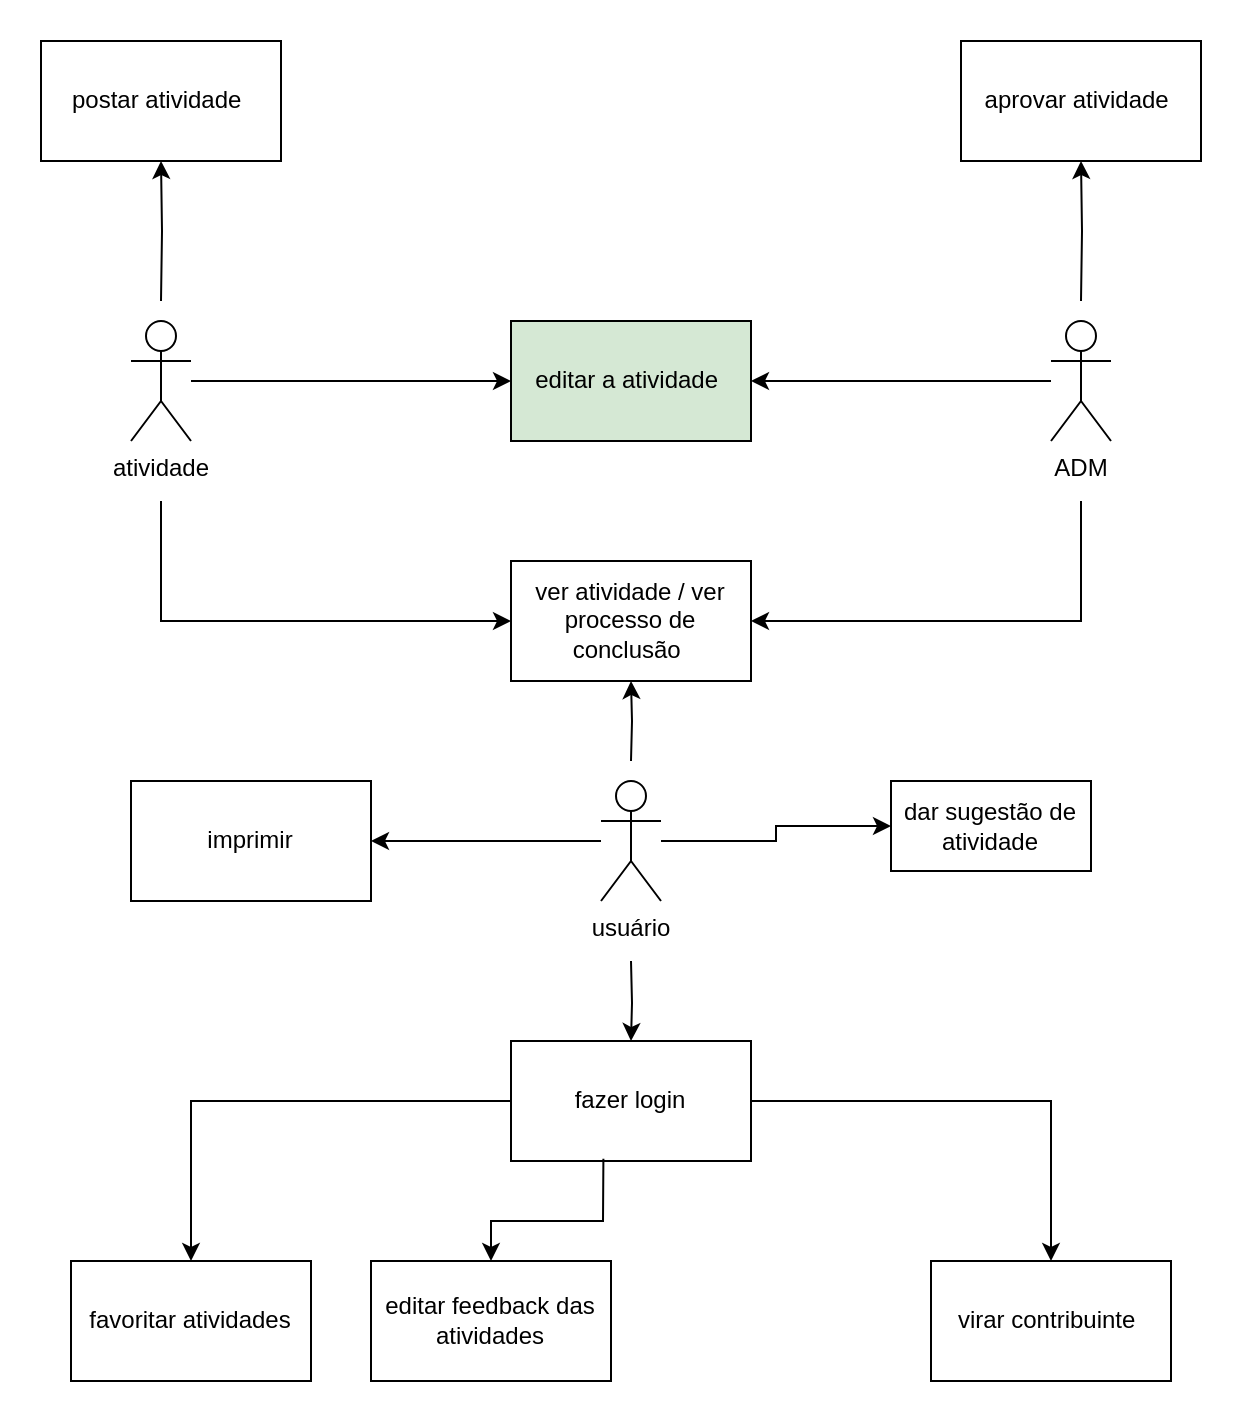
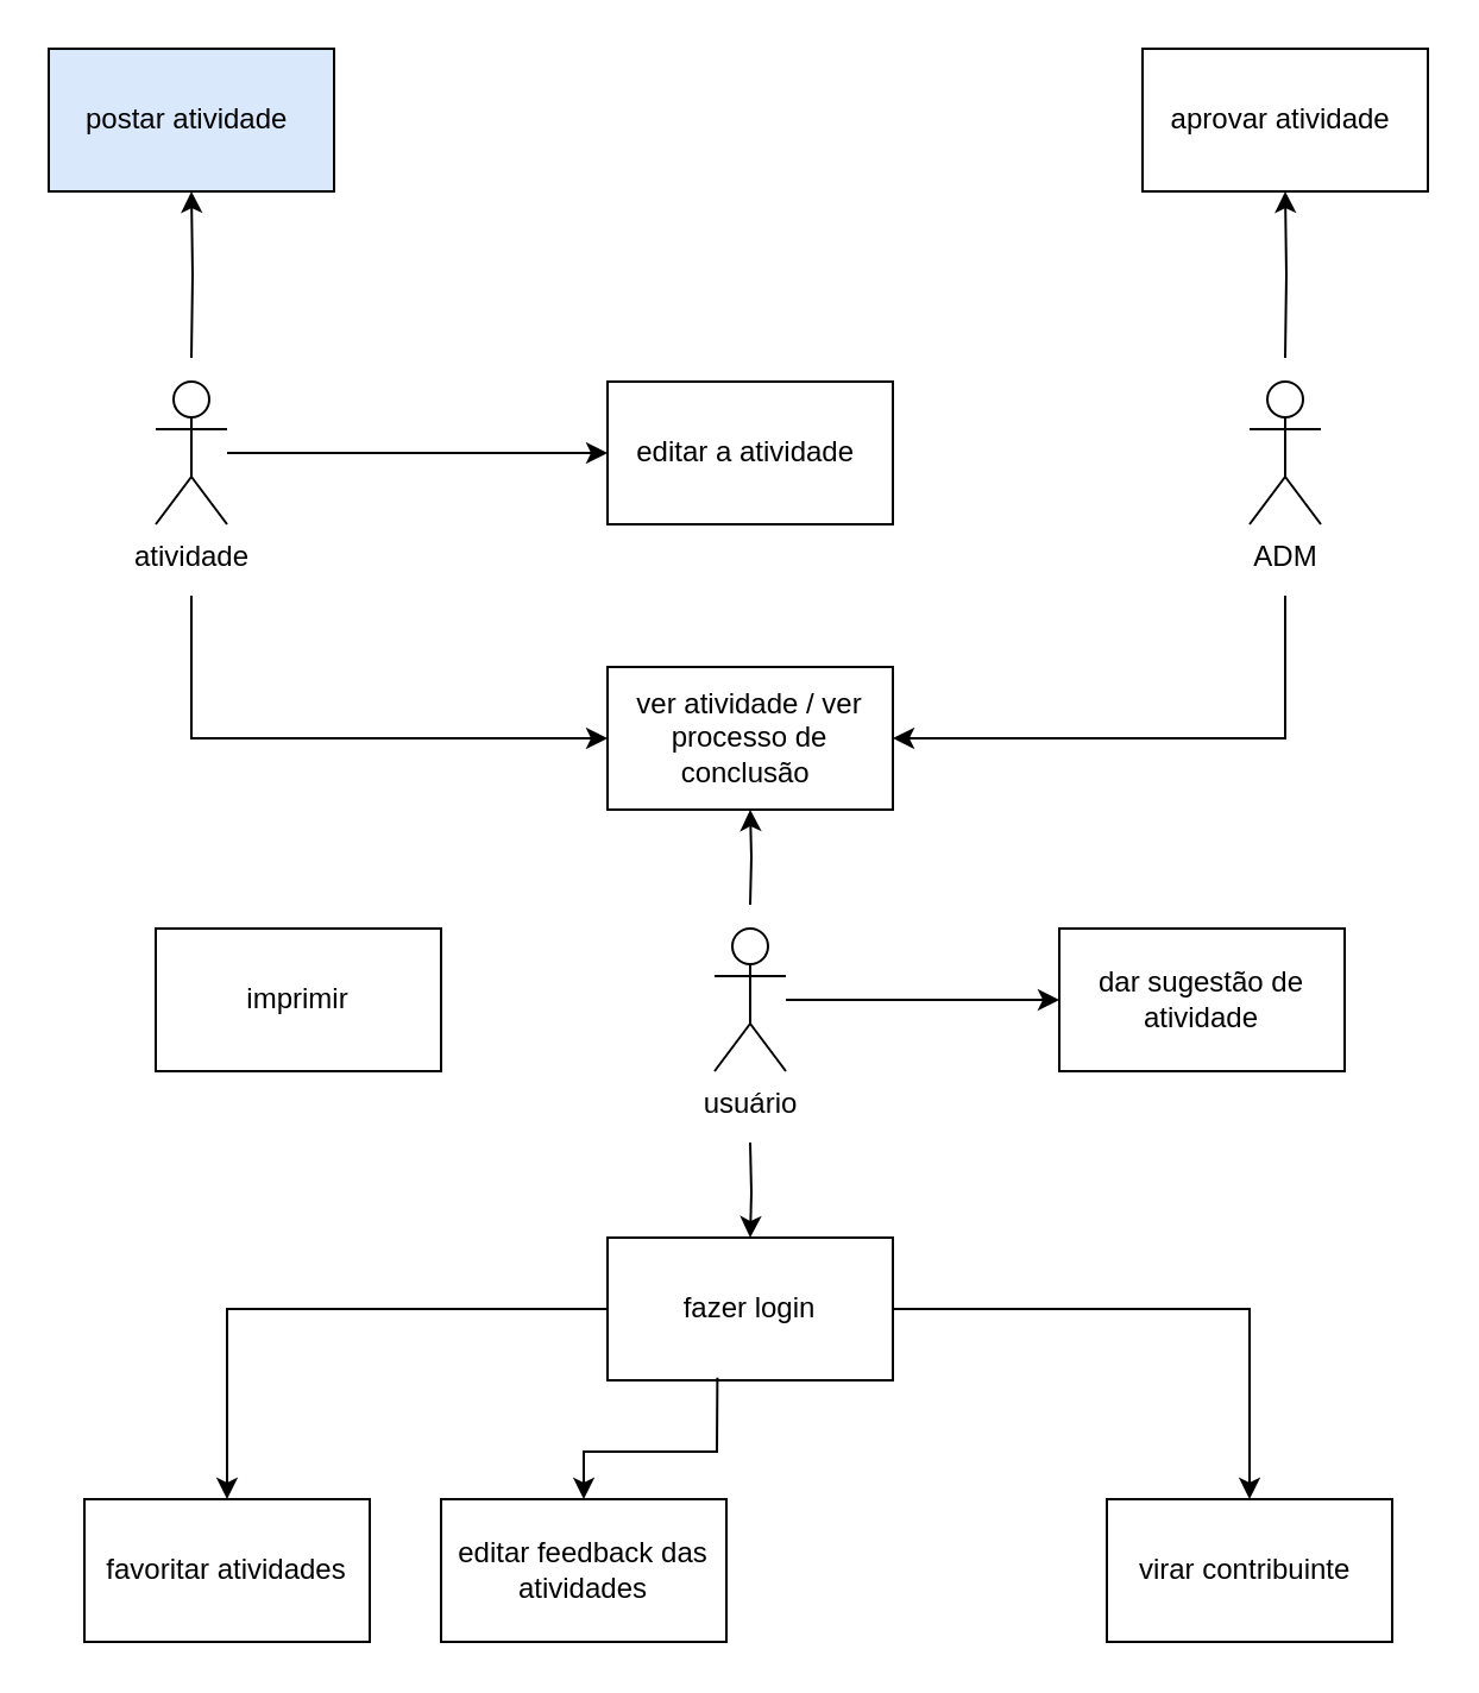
- <mxCell id="12" value="postar atividade&amp;nbsp;" style="rounded=0;whiteSpace=wrap;html=1;" parent="1" vertex="1"><mxGeometry x="20" y="20" width="120" height="60" as="geometry" /></mxCell>
+ <mxCell id="12" value="postar atividade&amp;nbsp;" style="rounded=0;whiteSpace=wrap;html=1;fillColor=#dae8fc;" parent="1" vertex="1"><mxGeometry x="20" y="20" width="120" height="60" as="geometry" /></mxCell>
- <mxCell id="10" value="editar a atividade&amp;nbsp;" style="rounded=0;whiteSpace=wrap;html=1;fillColor=#d5e8d4;" parent="1" vertex="1"><mxGeometry x="255" y="160" width="120" height="60" as="geometry" /></mxCell>
+ <mxCell id="10" value="editar a atividade&amp;nbsp;" style="rounded=0;whiteSpace=wrap;html=1;" parent="1" vertex="1"><mxGeometry x="255" y="160" width="120" height="60" as="geometry" /></mxCell>
- <mxCell id="6" style="edgeStyle=orthogonalEdgeStyle;rounded=0;orthogonalLoop=1;jettySize=auto;html=1;entryX=1;entryY=0.5;entryDx=0;entryDy=0;" parent="1" source="9" target="10" edge="1"><mxGeometry relative="1" as="geometry" /></mxCell>
- <mxCell id="20" value="dar sugestão de atividade" style="rounded=0;whiteSpace=wrap;html=1;" parent="1" vertex="1"><mxGeometry x="445" y="390" width="100" height="45" as="geometry" /></mxCell>
+ <mxCell id="20" value="dar sugestão de atividade" style="rounded=0;whiteSpace=wrap;html=1;" parent="1" vertex="1"><mxGeometry x="445" y="390" width="120" height="60" as="geometry" /></mxCell>
- <mxCell id="15" style="edgeStyle=orthogonalEdgeStyle;rounded=0;orthogonalLoop=1;jettySize=auto;html=1;entryX=1;entryY=0.5;entryDx=0;entryDy=0;" parent="1" source="18" target="19" edge="1"><mxGeometry relative="1" as="geometry" /></mxCell>
